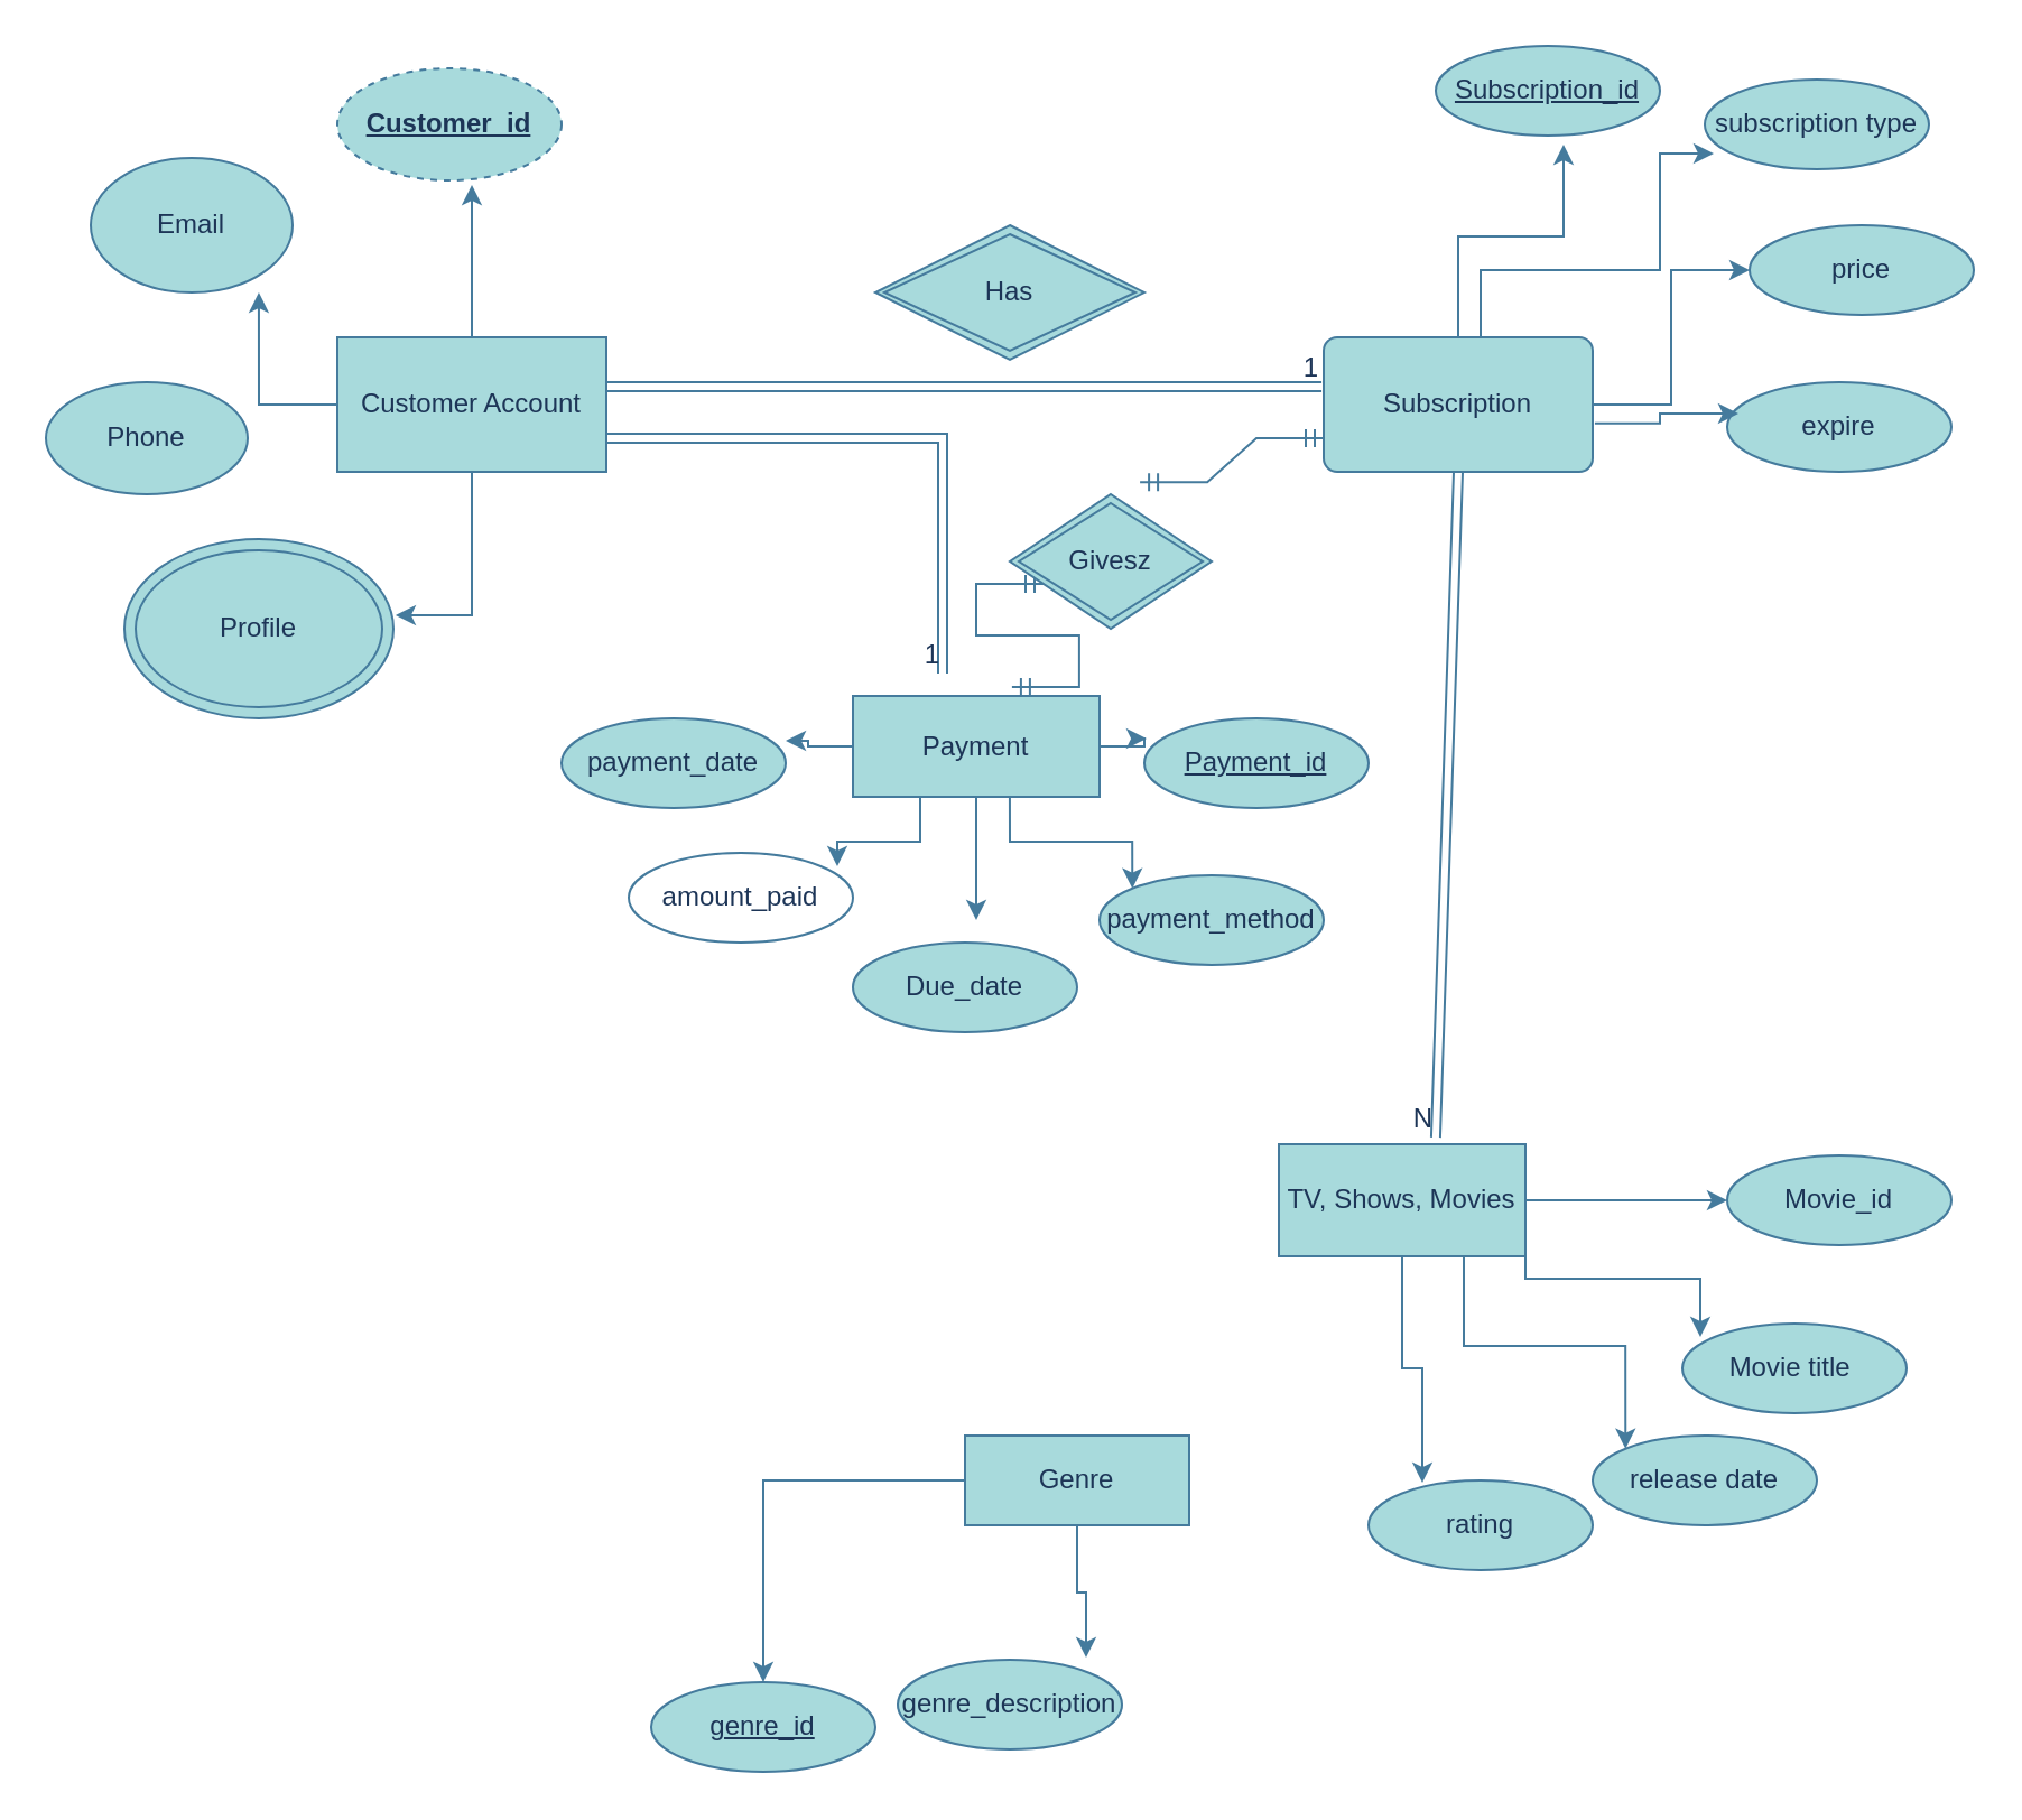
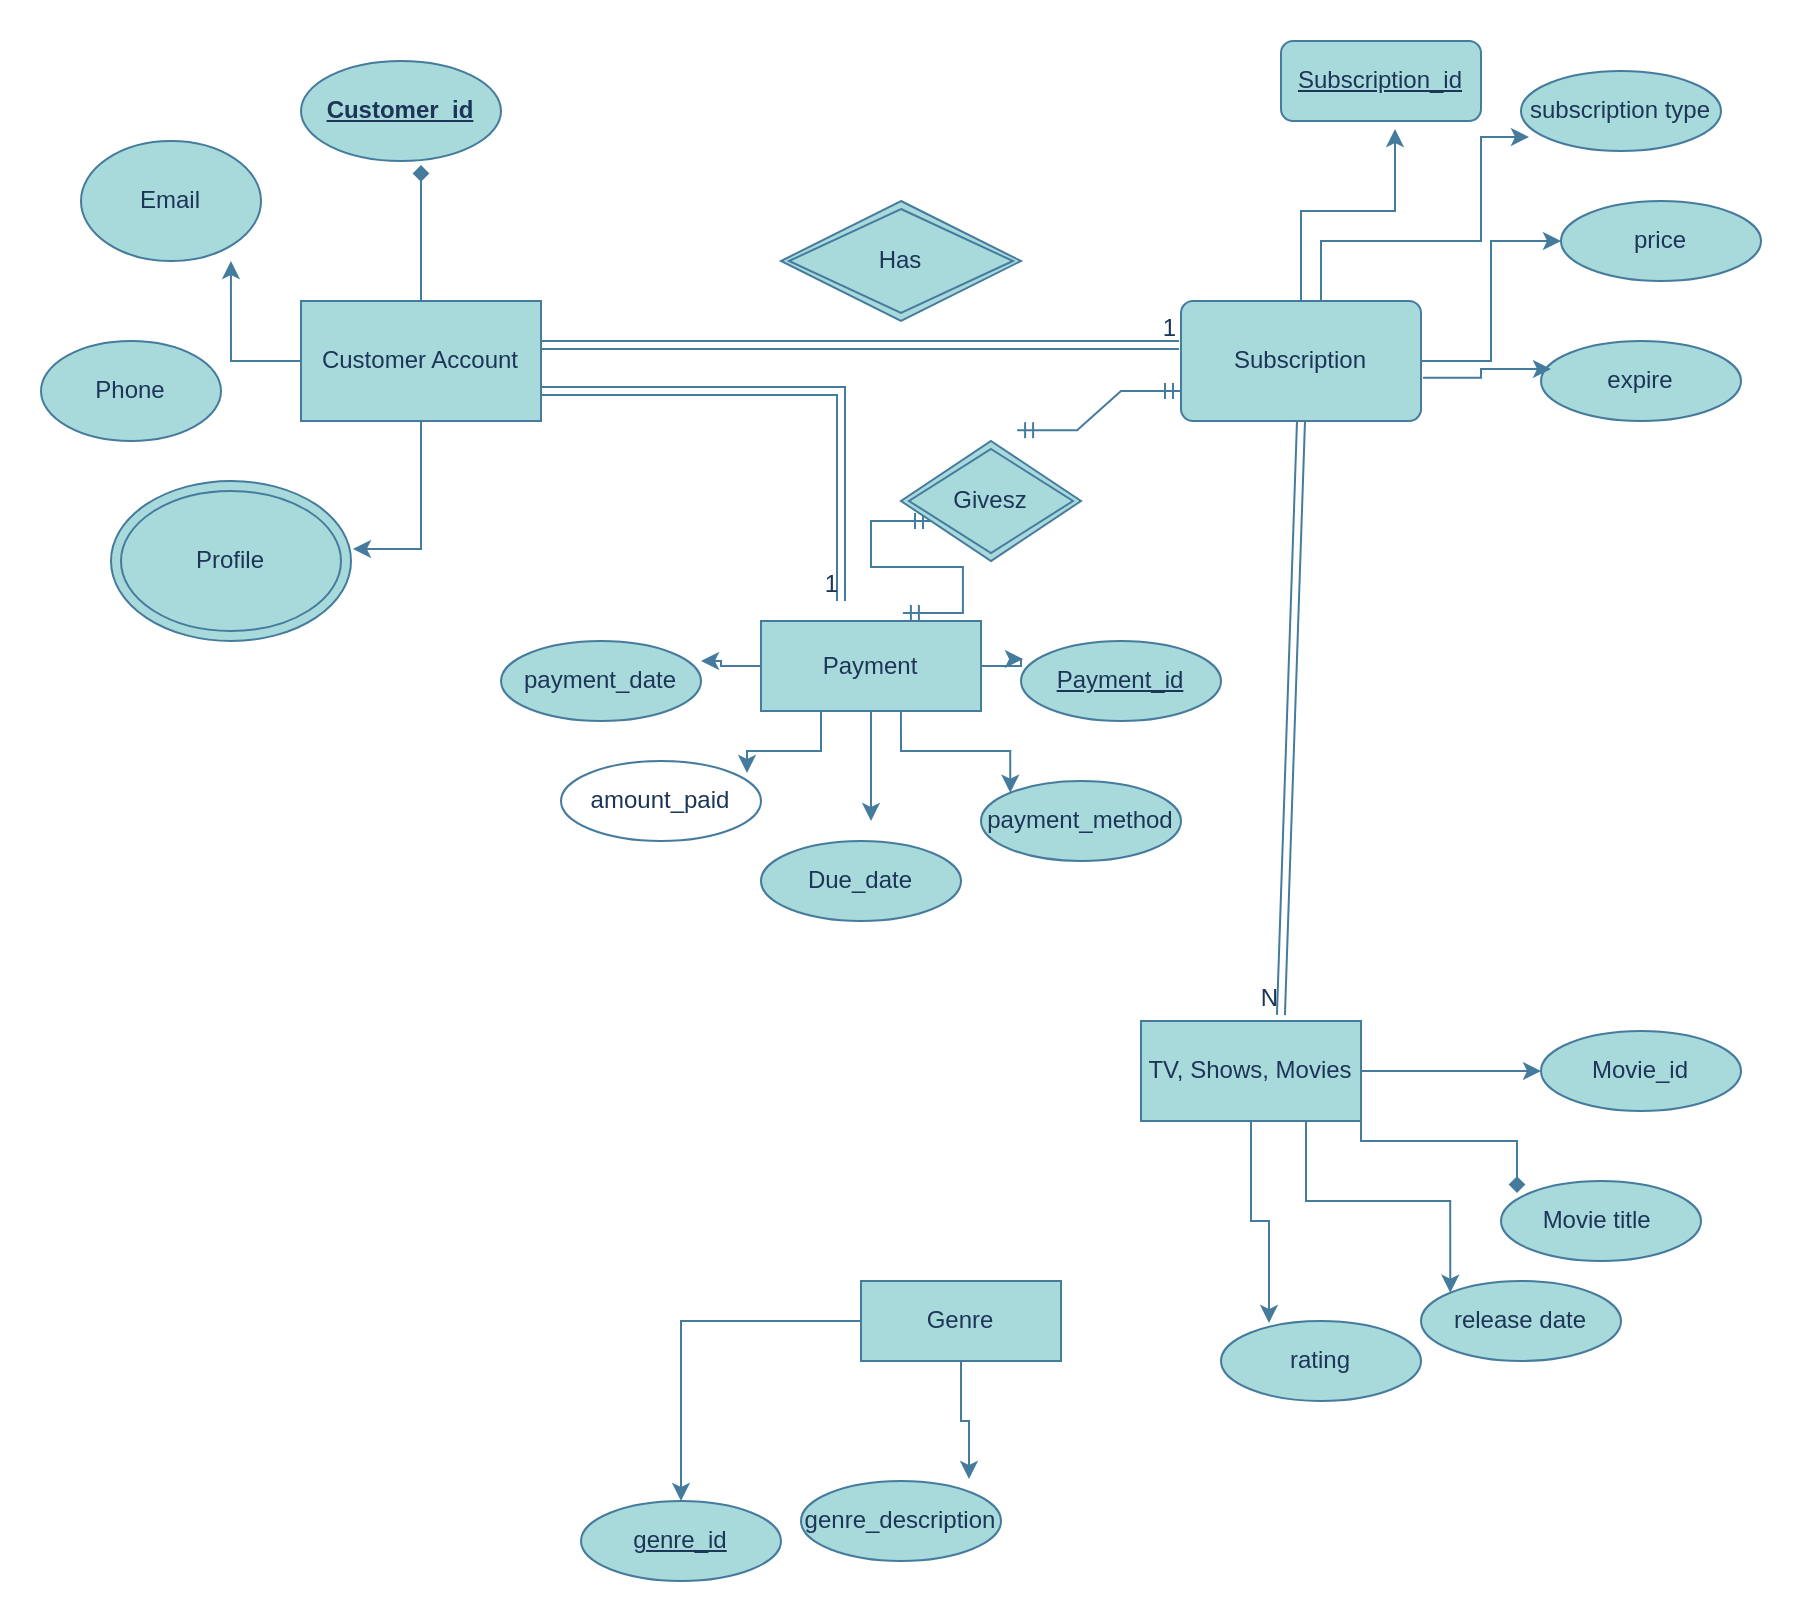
- <mxCell id="13" value="Subscription_id" style="ellipse;whiteSpace=wrap;html=1;align=center;fontStyle=4;labelBackgroundColor=none;fillColor=#A8DADC;strokeColor=#457B9D;fontColor=#1D3557;" parent="1" vertex="1"><mxGeometry x="640" y="20" width="100" height="40" as="geometry" /></mxCell>
+ <mxCell id="13" value="Subscription_id" style="whiteSpace=wrap;html=1;align=center;fontStyle=4;labelBackgroundColor=none;fillColor=#A8DADC;strokeColor=#457B9D;fontColor=#1D3557;rounded=1;" parent="1" vertex="1"><mxGeometry x="640" y="20" width="100" height="40" as="geometry" /></mxCell>
- <mxCell id="4" value="&lt;u&gt;&lt;b&gt;Customer_id&lt;/b&gt;&lt;/u&gt;" style="ellipse;whiteSpace=wrap;html=1;rounded=0;labelBackgroundColor=none;fillColor=#A8DADC;strokeColor=#457B9D;fontColor=#1D3557;dashed=1;" parent="1" vertex="1"><mxGeometry x="150" y="30" width="100" height="50" as="geometry" /></mxCell>
+ <mxCell id="4" value="&lt;u&gt;&lt;b&gt;Customer_id&lt;/b&gt;&lt;/u&gt;" style="ellipse;whiteSpace=wrap;html=1;rounded=0;labelBackgroundColor=none;fillColor=#A8DADC;strokeColor=#457B9D;fontColor=#1D3557;" parent="1" vertex="1"><mxGeometry x="150" y="30" width="100" height="50" as="geometry" /></mxCell>
- <mxCell id="2" value="" style="edgeStyle=orthogonalEdgeStyle;rounded=0;orthogonalLoop=1;jettySize=auto;html=1;entryX=0.6;entryY=1.04;entryDx=0;entryDy=0;entryPerimeter=0;labelBackgroundColor=none;fontColor=default;strokeColor=#457B9D;" parent="1" source="3" target="4" edge="1"><mxGeometry relative="1" as="geometry"><mxPoint x="210" y="100" as="targetPoint" /></mxGeometry></mxCell>
+ <mxCell id="2" value="" style="edgeStyle=orthogonalEdgeStyle;rounded=0;orthogonalLoop=1;jettySize=auto;html=1;entryX=0.6;entryY=1.04;entryDx=0;entryDy=0;entryPerimeter=0;labelBackgroundColor=none;fontColor=default;strokeColor=#457B9D;endArrow=diamond;" parent="1" source="3" target="4" edge="1"><mxGeometry relative="1" as="geometry"><mxPoint x="210" y="100" as="targetPoint" /></mxGeometry></mxCell>
- <mxCell id="33" style="edgeStyle=orthogonalEdgeStyle;rounded=0;orthogonalLoop=1;jettySize=auto;html=1;entryX=0.08;entryY=0.15;entryDx=0;entryDy=0;entryPerimeter=0;labelBackgroundColor=none;fontColor=default;strokeColor=#457B9D;" parent="1" source="22" target="25" edge="1"><mxGeometry relative="1" as="geometry"><Array as="points"><mxPoint x="680" y="570" /><mxPoint x="758" y="570" /></Array></mxGeometry></mxCell>
+ <mxCell id="33" style="edgeStyle=orthogonalEdgeStyle;rounded=0;orthogonalLoop=1;jettySize=auto;html=1;entryX=0.08;entryY=0.15;entryDx=0;entryDy=0;entryPerimeter=0;labelBackgroundColor=none;fontColor=default;strokeColor=#457B9D;endArrow=diamond;" parent="1" source="22" target="25" edge="1"><mxGeometry relative="1" as="geometry"><Array as="points"><mxPoint x="680" y="570" /><mxPoint x="758" y="570" /></Array></mxGeometry></mxCell>
